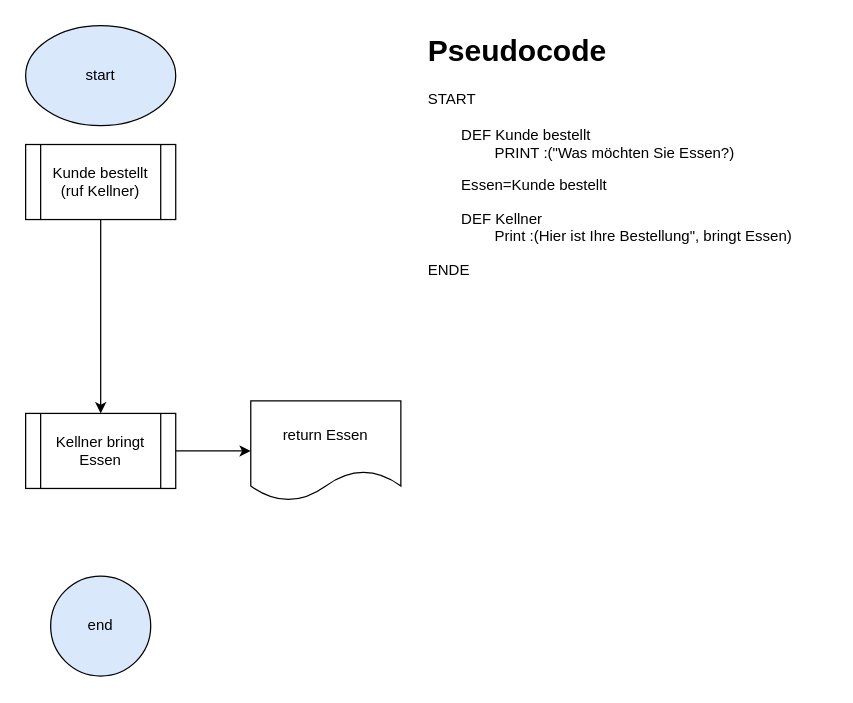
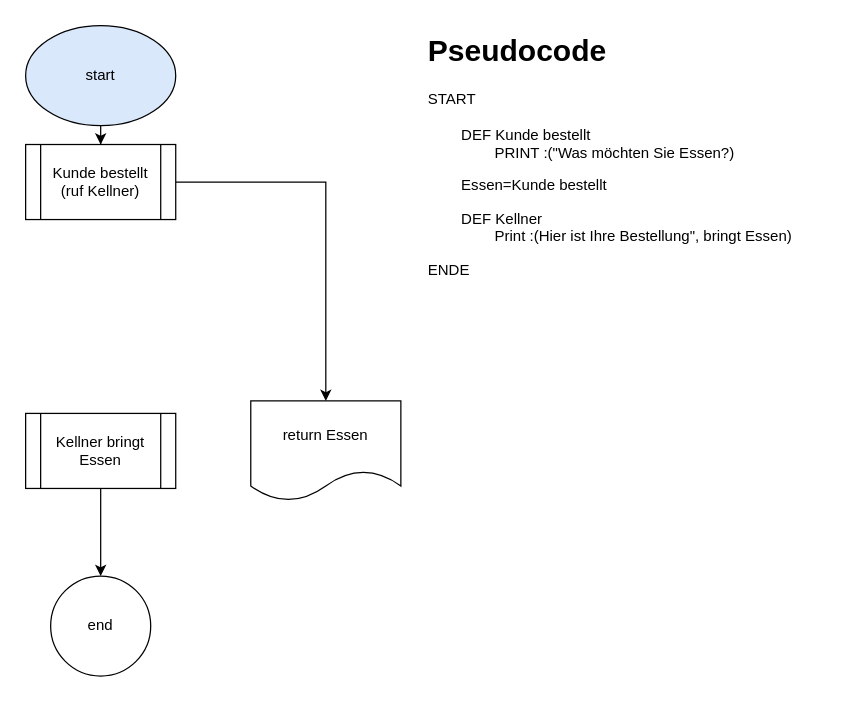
+ <mxCell id="2" value="" style="edgeStyle=orthogonalEdgeStyle;rounded=0;orthogonalLoop=1;jettySize=auto;html=1;" parent="1" source="3" target="5" edge="1"><mxGeometry relative="1" as="geometry" /></mxCell>
- <mxCell id="4" value="" style="edgeStyle=orthogonalEdgeStyle;rounded=0;orthogonalLoop=1;jettySize=auto;html=1;" parent="1" source="5" target="7" edge="1"><mxGeometry relative="1" as="geometry" /></mxCell>
+ <mxCell id="4" value="" style="edgeStyle=orthogonalEdgeStyle;rounded=0;orthogonalLoop=1;jettySize=auto;html=1;" parent="1" source="5" target="8" edge="1"><mxGeometry relative="1" as="geometry" /></mxCell>
- <mxCell id="9" value="" style="endArrow=classic;html=1;rounded=0;exitX=1;exitY=0.5;exitDx=0;exitDy=0;" parent="1" source="7" target="8" edge="1"><mxGeometry width="50" height="50" relative="1" as="geometry"><mxPoint x="224" y="260" as="sourcePoint" /><mxPoint x="274" y="210" as="targetPoint" /></mxGeometry></mxCell>
+ <mxCell id="6" value="" style="edgeStyle=orthogonalEdgeStyle;rounded=0;orthogonalLoop=1;jettySize=auto;html=1;" parent="1" source="7" target="10" edge="1"><mxGeometry relative="1" as="geometry" /></mxCell>
- <mxCell id="10" value="end" style="ellipse;whiteSpace=wrap;html=1;fillColor=#dae8fc;" parent="1" vertex="1"><mxGeometry x="40" y="460" width="80" height="80" as="geometry" /></mxCell>
+ <mxCell id="10" value="end" style="ellipse;whiteSpace=wrap;html=1;" parent="1" vertex="1"><mxGeometry x="40" y="460" width="80" height="80" as="geometry" /></mxCell>
